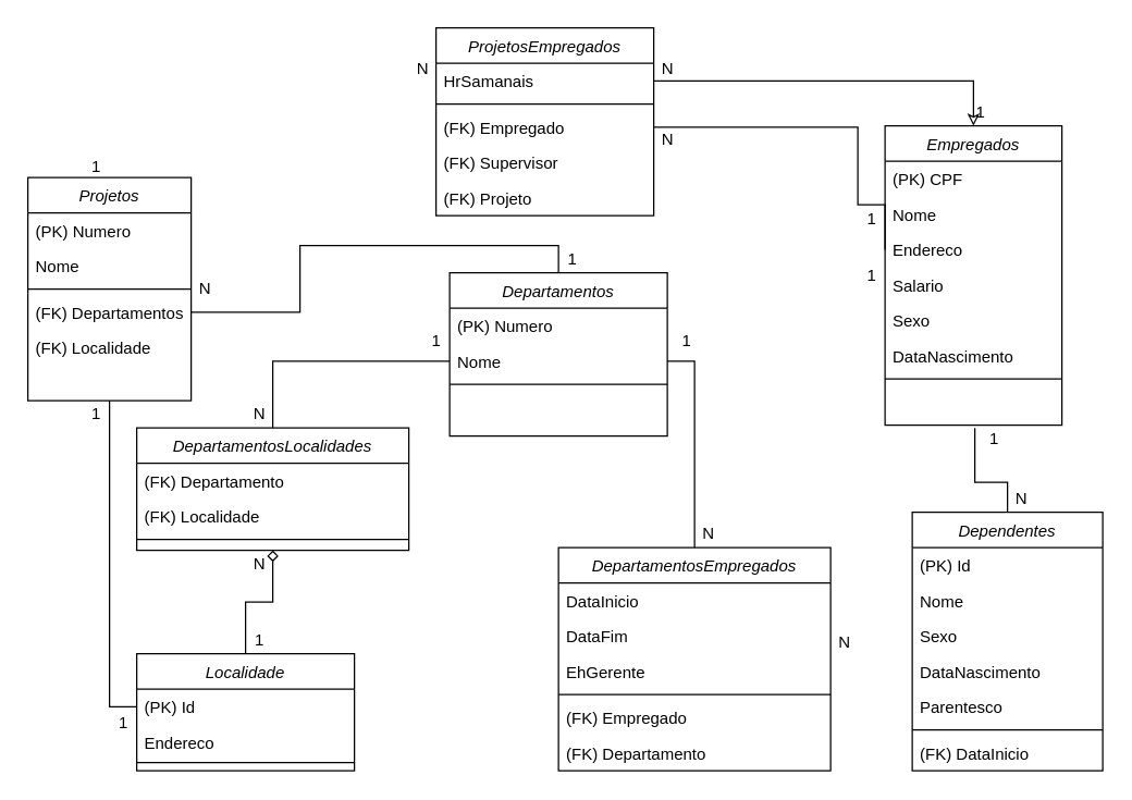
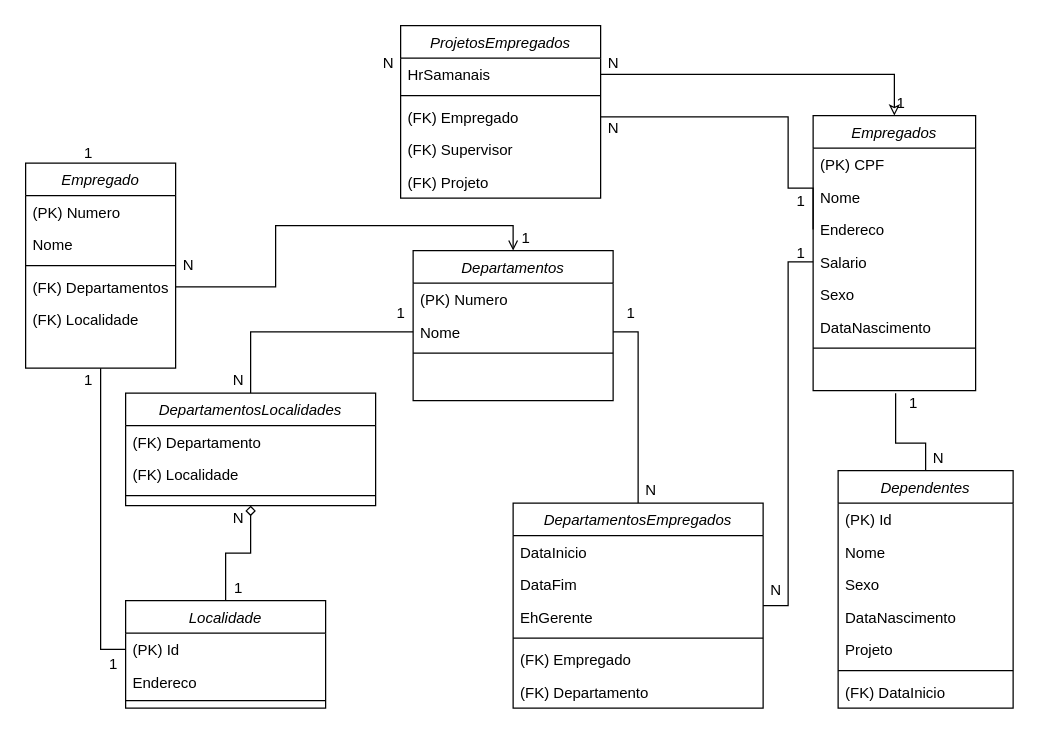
- <mxCell id="13" value="Projetos" style="swimlane;fontStyle=2;align=center;verticalAlign=top;childLayout=stackLayout;horizontal=1;startSize=26;horizontalStack=0;resizeParent=1;resizeLast=0;collapsible=1;marginBottom=0;rounded=0;shadow=0;strokeWidth=1;" vertex="1" parent="1"><mxGeometry x="20" y="130" width="120" height="164" as="geometry"><mxRectangle x="230" y="140" width="160" height="26" as="alternateBounds" /></mxGeometry></mxCell>
+ <mxCell id="13" value="Empregado" style="swimlane;fontStyle=2;align=center;verticalAlign=top;childLayout=stackLayout;horizontal=1;startSize=26;horizontalStack=0;resizeParent=1;resizeLast=0;collapsible=1;marginBottom=0;rounded=0;shadow=0;strokeWidth=1;" vertex="1" parent="1"><mxGeometry x="20" y="130" width="120" height="164" as="geometry"><mxRectangle x="230" y="140" width="160" height="26" as="alternateBounds" /></mxGeometry></mxCell>
- <mxCell id="57" style="edgeStyle=orthogonalEdgeStyle;rounded=0;orthogonalLoop=1;jettySize=auto;html=1;entryX=0.5;entryY=0;entryDx=0;entryDy=0;endArrow=none;endFill=0;" edge="1" parent="1" source="17" target="3"><mxGeometry relative="1" as="geometry"><Array as="points"><mxPoint x="220" y="229" /><mxPoint x="220" y="180" /><mxPoint x="410" y="180" /></Array></mxGeometry></mxCell>
+ <mxCell id="57" style="edgeStyle=orthogonalEdgeStyle;rounded=0;orthogonalLoop=1;jettySize=auto;html=1;entryX=0.5;entryY=0;entryDx=0;entryDy=0;endArrow=open;endFill=0;" edge="1" parent="1" source="17" target="3"><mxGeometry relative="1" as="geometry"><Array as="points"><mxPoint x="220" y="229" /><mxPoint x="220" y="180" /><mxPoint x="410" y="180" /></Array></mxGeometry></mxCell>
+ <mxCell id="36" style="edgeStyle=orthogonalEdgeStyle;rounded=0;orthogonalLoop=1;jettySize=auto;html=1;exitX=1;exitY=0.5;exitDx=0;exitDy=0;entryX=0;entryY=0.5;entryDx=0;entryDy=0;endArrow=none;endFill=0;" edge="1" parent="1" source="37" target="24"><mxGeometry relative="1" as="geometry" /></mxCell>
- <mxCell id="33" value="Parentesco" style="text;align=left;verticalAlign=top;spacingLeft=4;spacingRight=4;overflow=hidden;rotatable=0;points=[[0,0.5],[1,0.5]];portConstraint=eastwest;rounded=0;shadow=0;html=0;" vertex="1" parent="28"><mxGeometry y="130" width="140" height="26" as="geometry" /></mxCell>
+ <mxCell id="33" value="Projeto" style="text;align=left;verticalAlign=top;spacingLeft=4;spacingRight=4;overflow=hidden;rotatable=0;points=[[0,0.5],[1,0.5]];portConstraint=eastwest;rounded=0;shadow=0;html=0;" vertex="1" parent="28"><mxGeometry y="130" width="140" height="26" as="geometry" /></mxCell>
